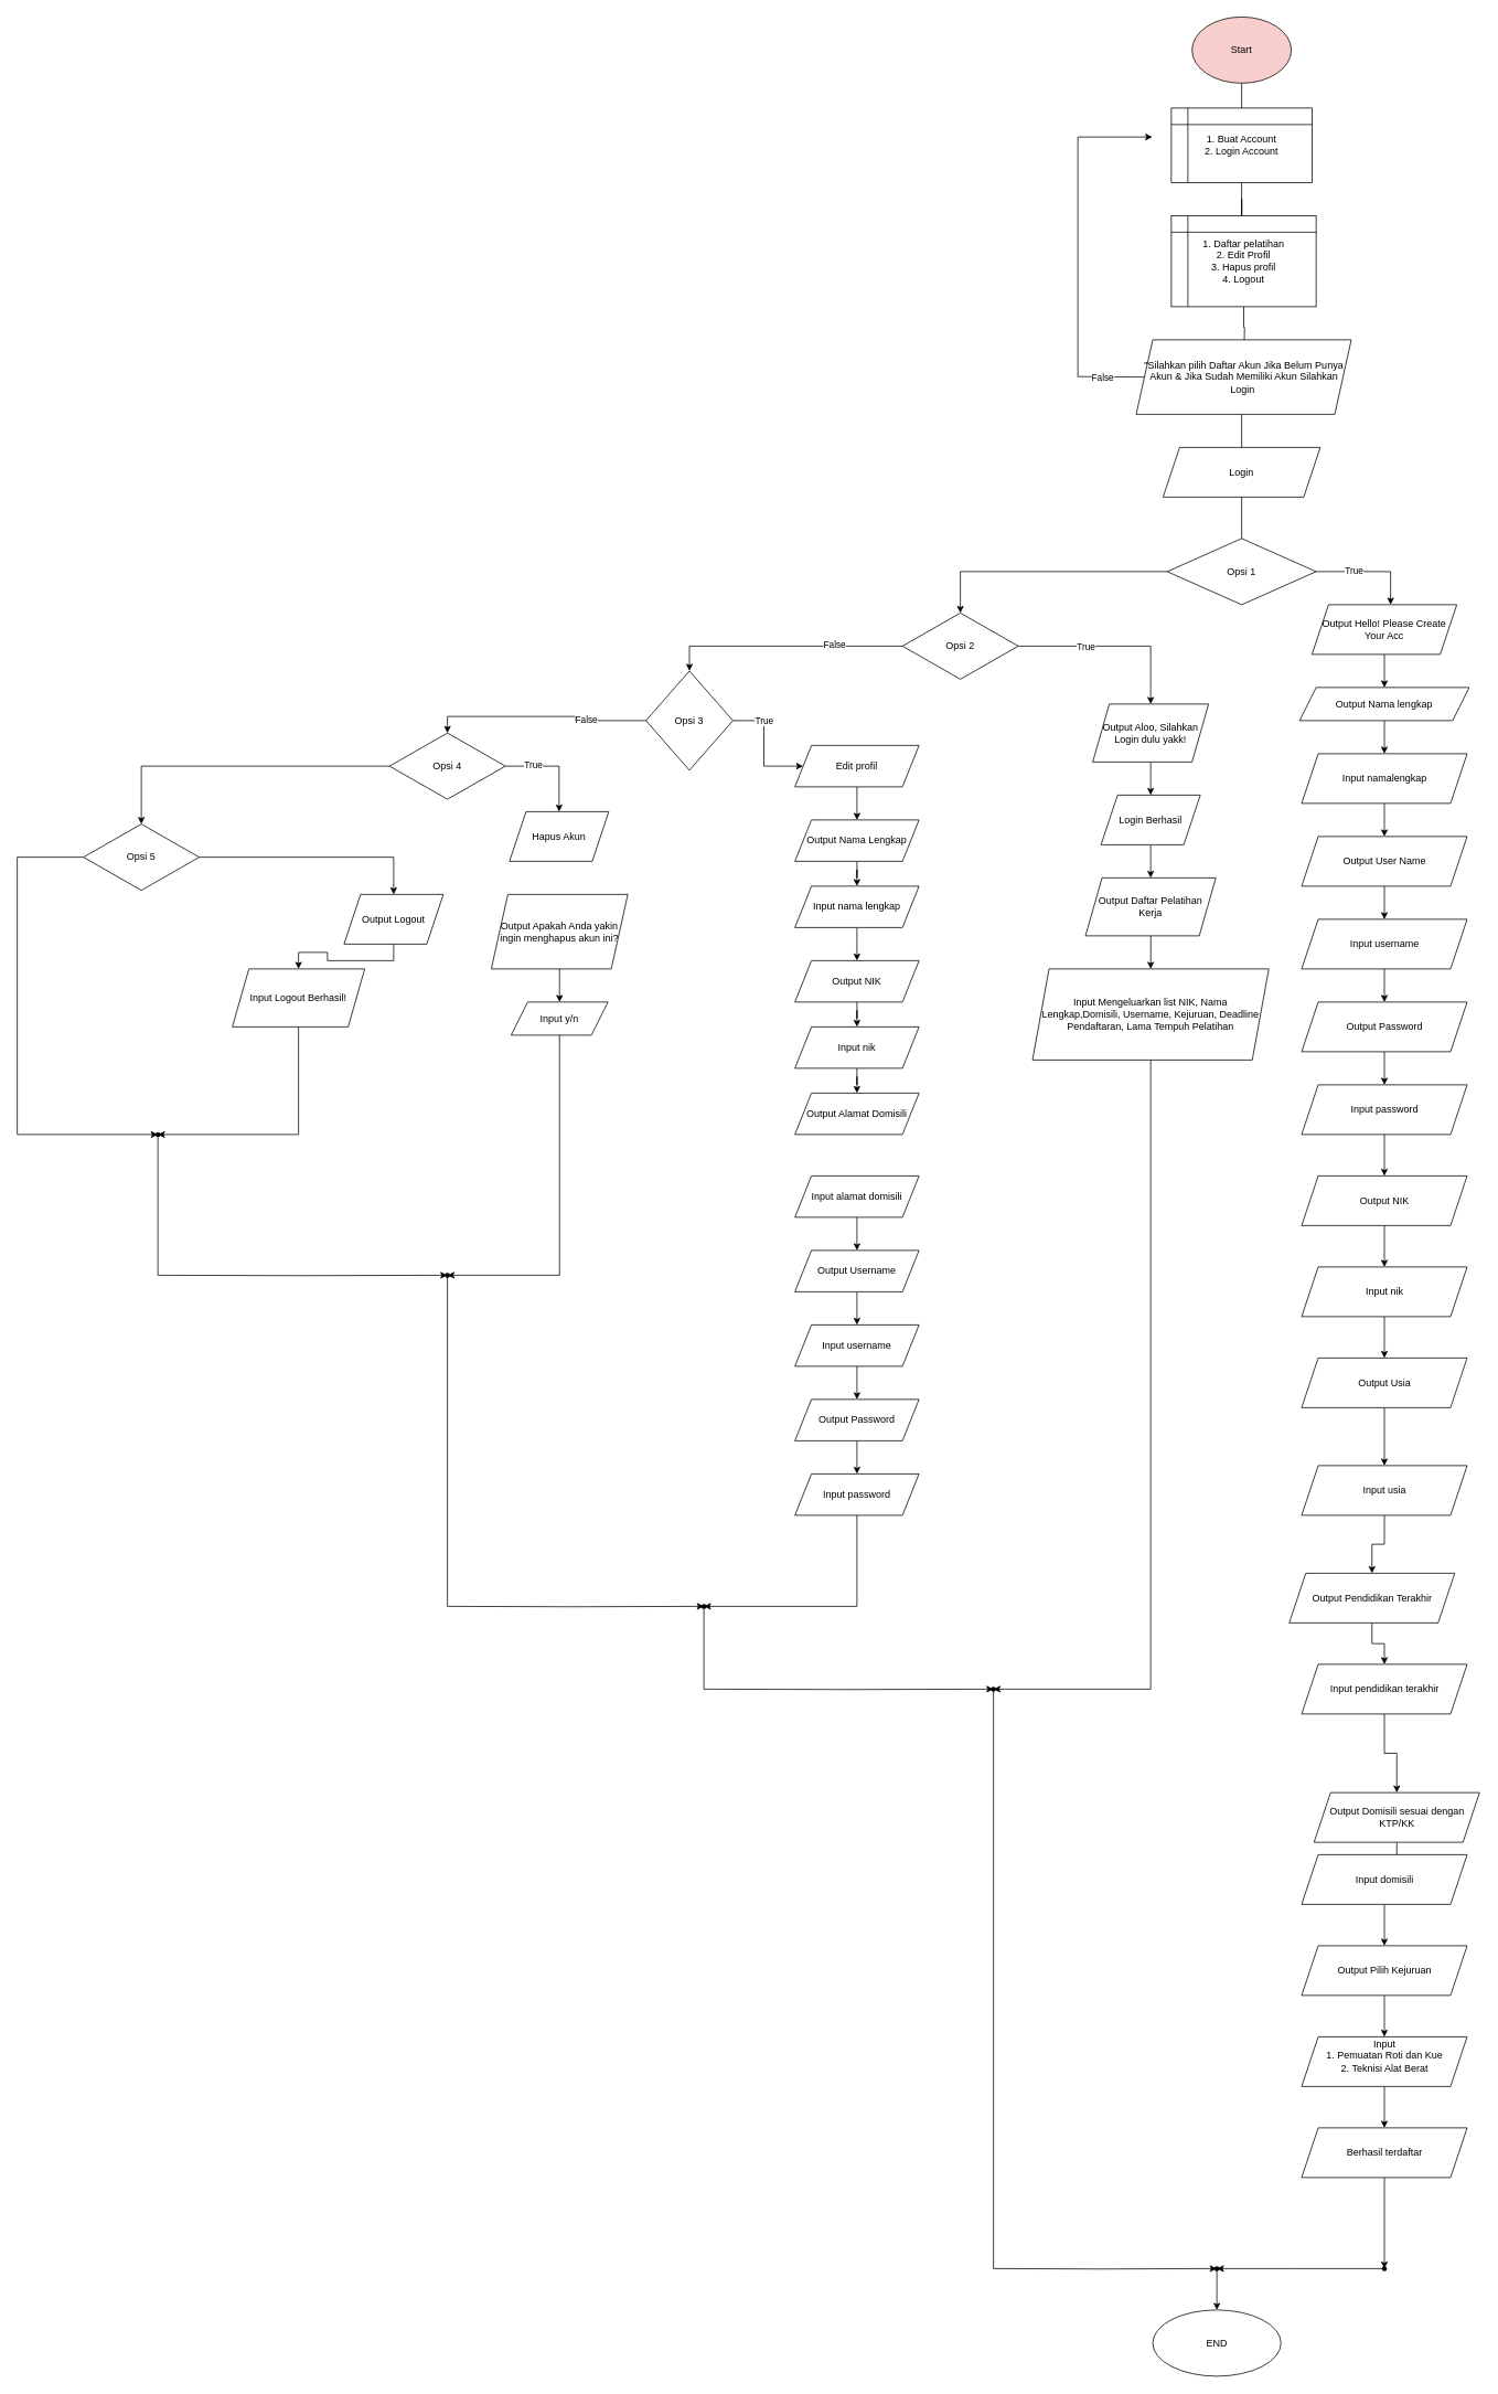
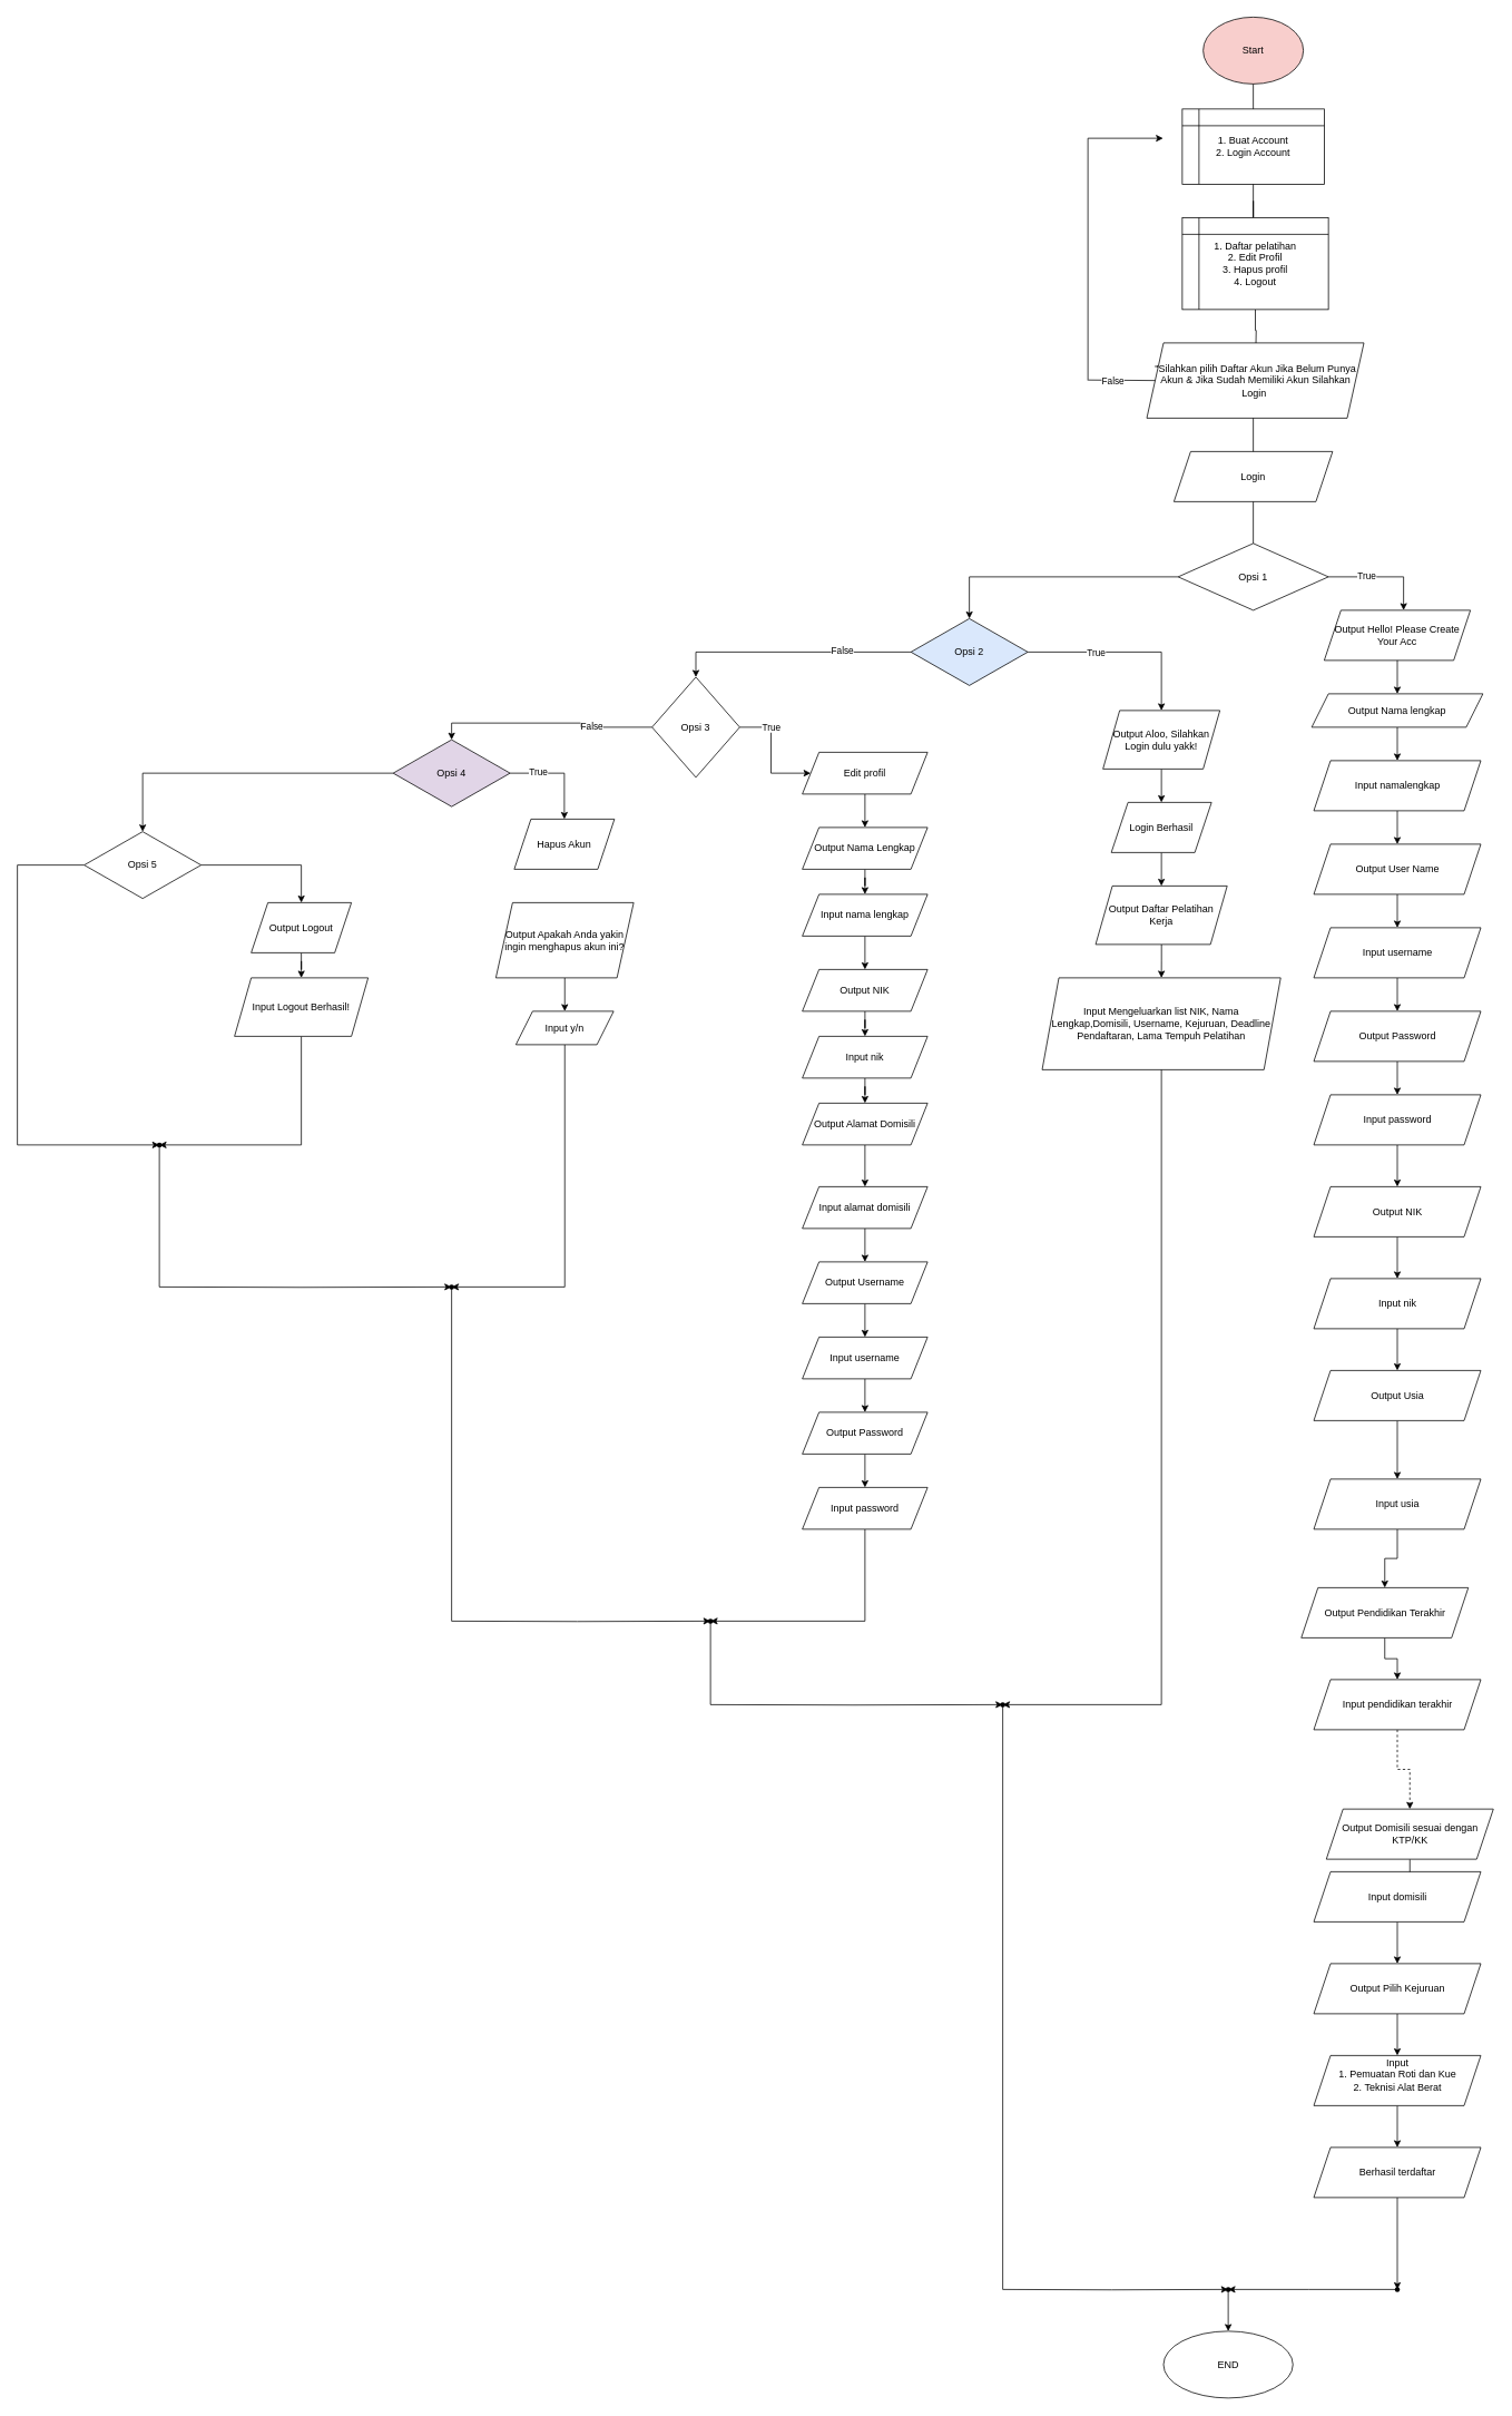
- <mxCell id="47" value="Opsi 2" style="rhombus;whiteSpace=wrap;html=1;" parent="1" vertex="1"><mxGeometry x="1090" y="740" width="140" height="80" as="geometry" /></mxCell>
+ <mxCell id="47" value="Opsi 2" style="rhombus;whiteSpace=wrap;html=1;fillColor=#dae8fc;" parent="1" vertex="1"><mxGeometry x="1090" y="740" width="140" height="80" as="geometry" /></mxCell>
- <mxCell id="86" value="Opsi 4" style="rhombus;whiteSpace=wrap;html=1;" parent="1" vertex="1"><mxGeometry x="470" y="885" width="140" height="80" as="geometry" /></mxCell>
+ <mxCell id="86" value="Opsi 4" style="rhombus;whiteSpace=wrap;html=1;fillColor=#e1d5e7;" parent="1" vertex="1"><mxGeometry x="470" y="885" width="140" height="80" as="geometry" /></mxCell>
- <mxCell id="100" value="Output Logout" style="shape=parallelogram;perimeter=parallelogramPerimeter;whiteSpace=wrap;html=1;fixedSize=1;" parent="1" vertex="1"><mxGeometry x="415" y="1080" width="120" height="60" as="geometry" /></mxCell>
+ <mxCell id="100" value="Output Logout" style="shape=parallelogram;perimeter=parallelogramPerimeter;whiteSpace=wrap;html=1;fixedSize=1;" parent="1" vertex="1"><mxGeometry x="300" y="1080" width="120" height="60" as="geometry" /></mxCell>
+ <mxCell id="71" value="" style="edgeStyle=orthogonalEdgeStyle;rounded=0;orthogonalLoop=1;jettySize=auto;html=1;" parent="1" source="72" target="74" edge="1"><mxGeometry relative="1" as="geometry" /></mxCell>
- <mxCell id="122" value="" style="edgeStyle=orthogonalEdgeStyle;rounded=0;orthogonalLoop=1;jettySize=auto;html=1;" edge="1" parent="1" source="123" target="40"><mxGeometry relative="1" as="geometry"><mxPoint x="1672.5" y="2140" as="targetPoint" /></mxGeometry></mxCell>
+ <mxCell id="122" value="" style="edgeStyle=orthogonalEdgeStyle;rounded=0;orthogonalLoop=1;jettySize=auto;html=1;dashed=1;" edge="1" parent="1" source="123" target="40"><mxGeometry relative="1" as="geometry"><mxPoint x="1672.5" y="2140" as="targetPoint" /></mxGeometry></mxCell>
